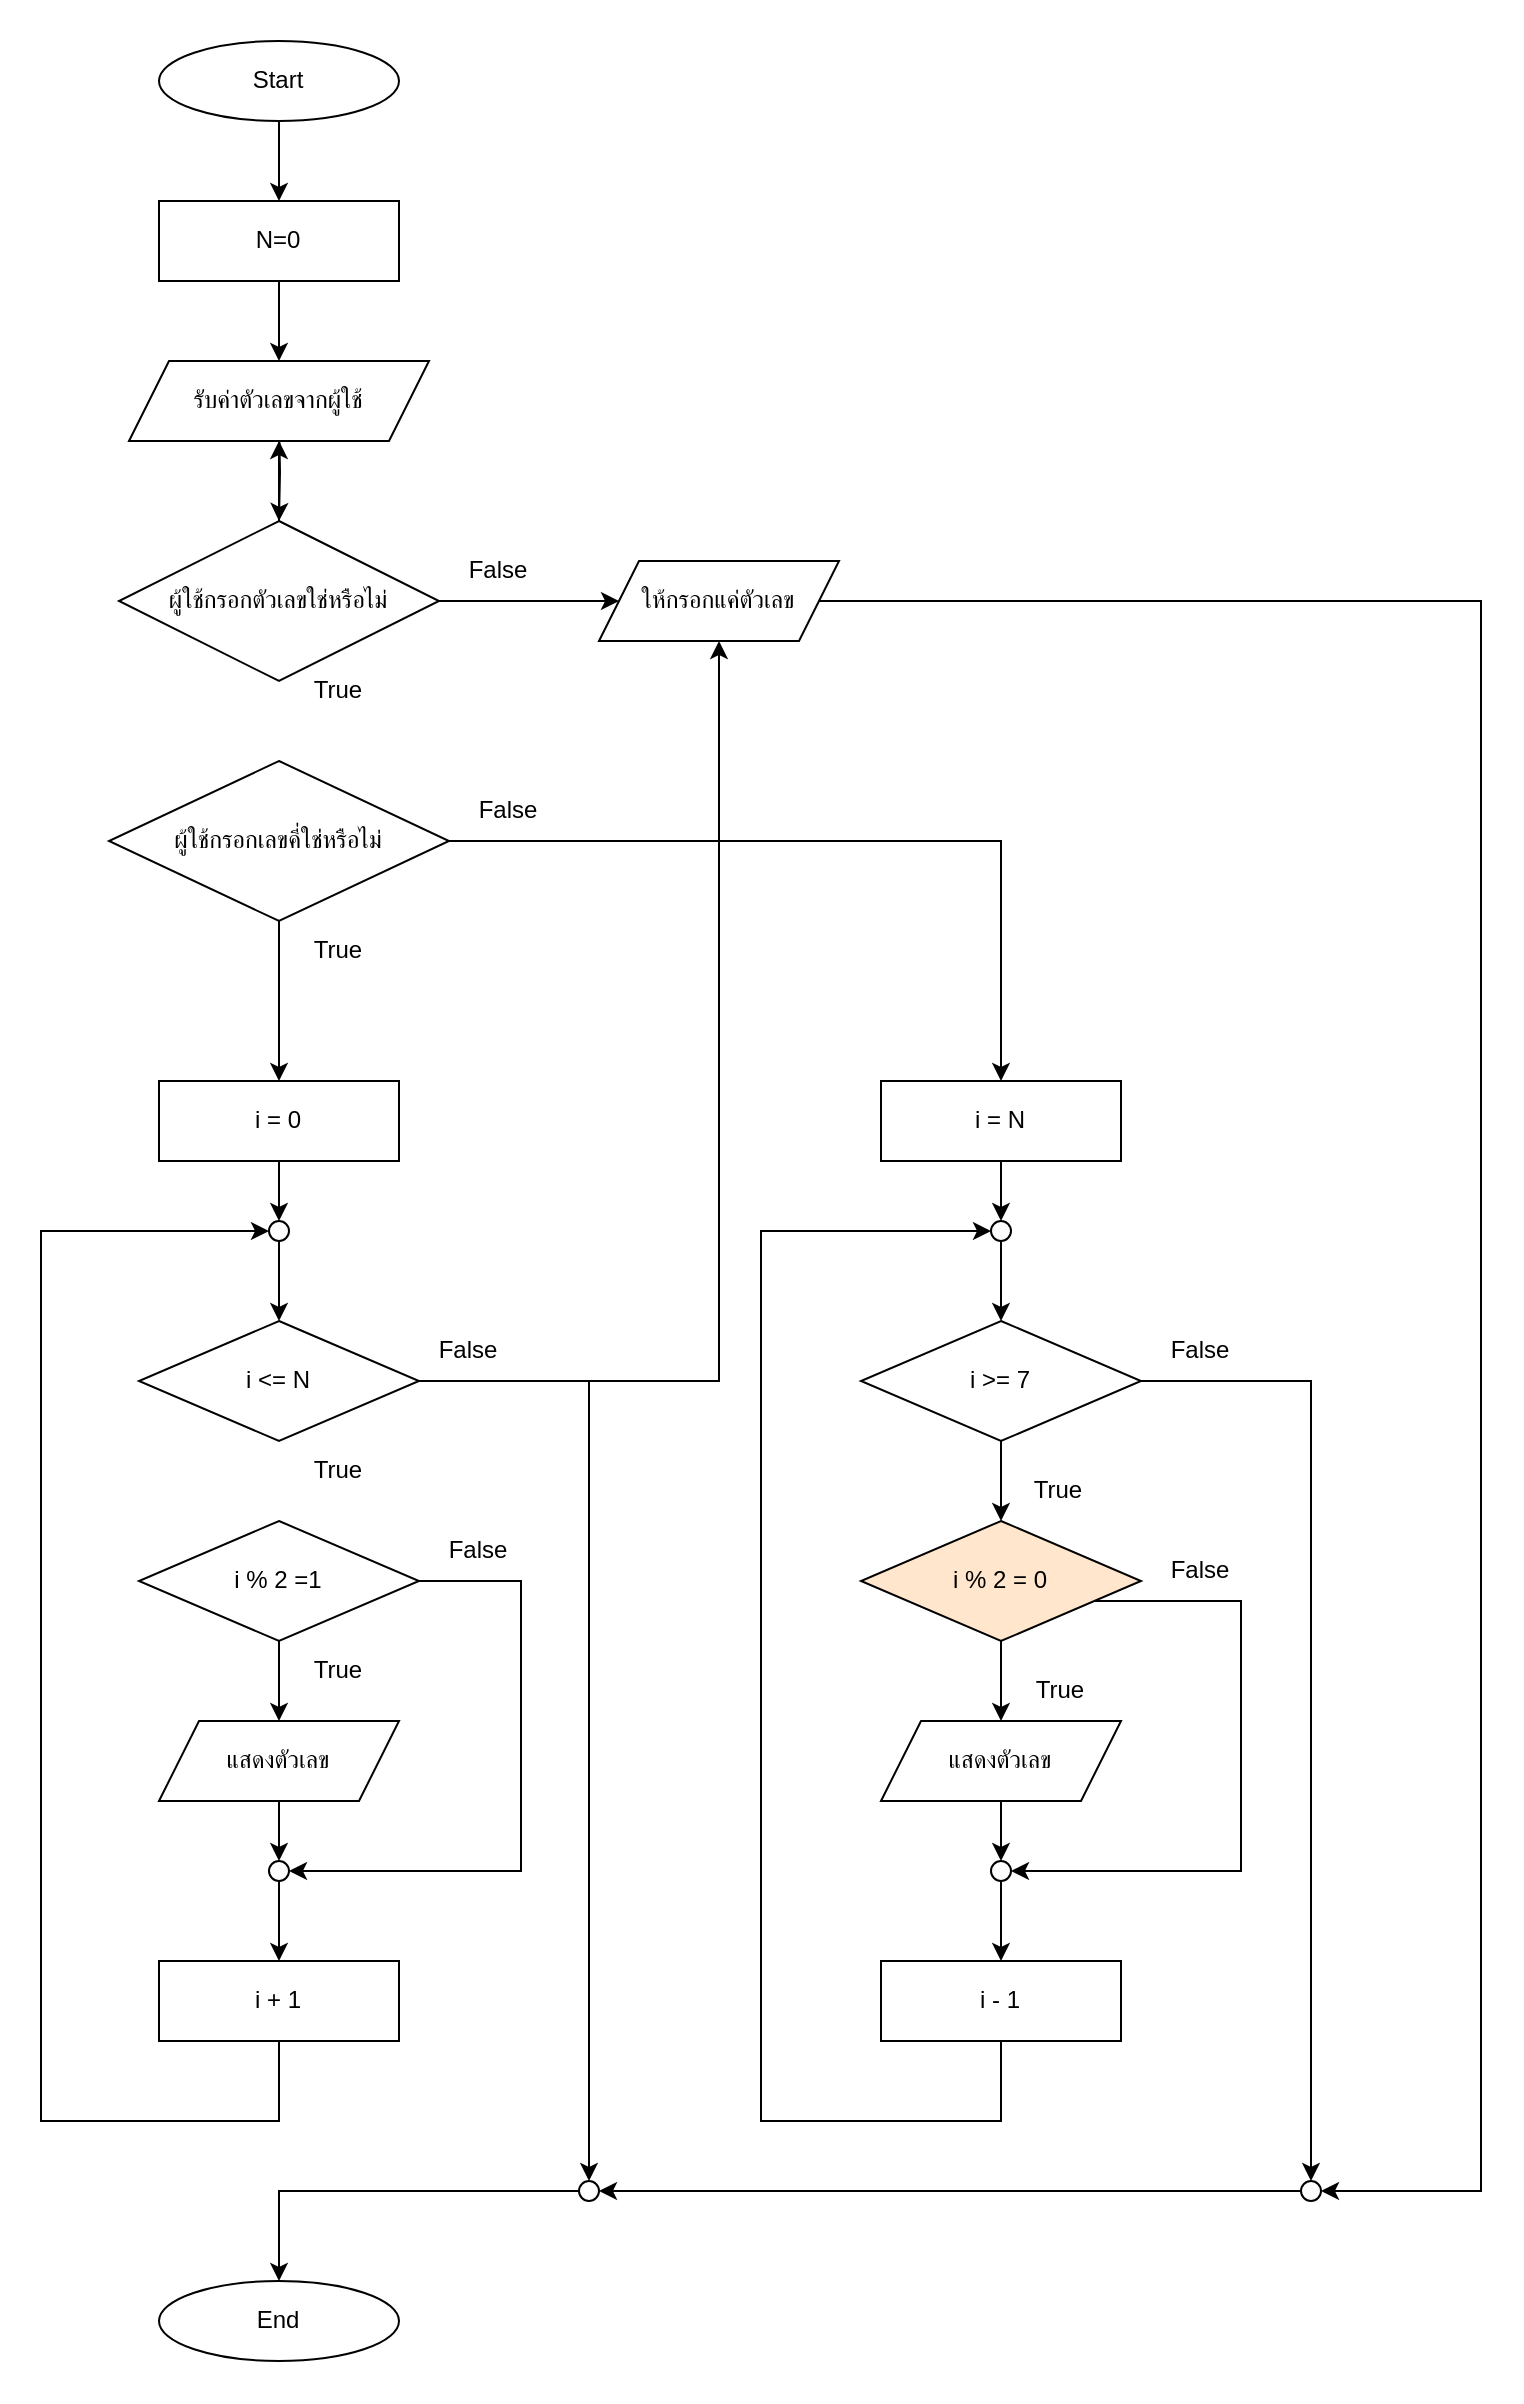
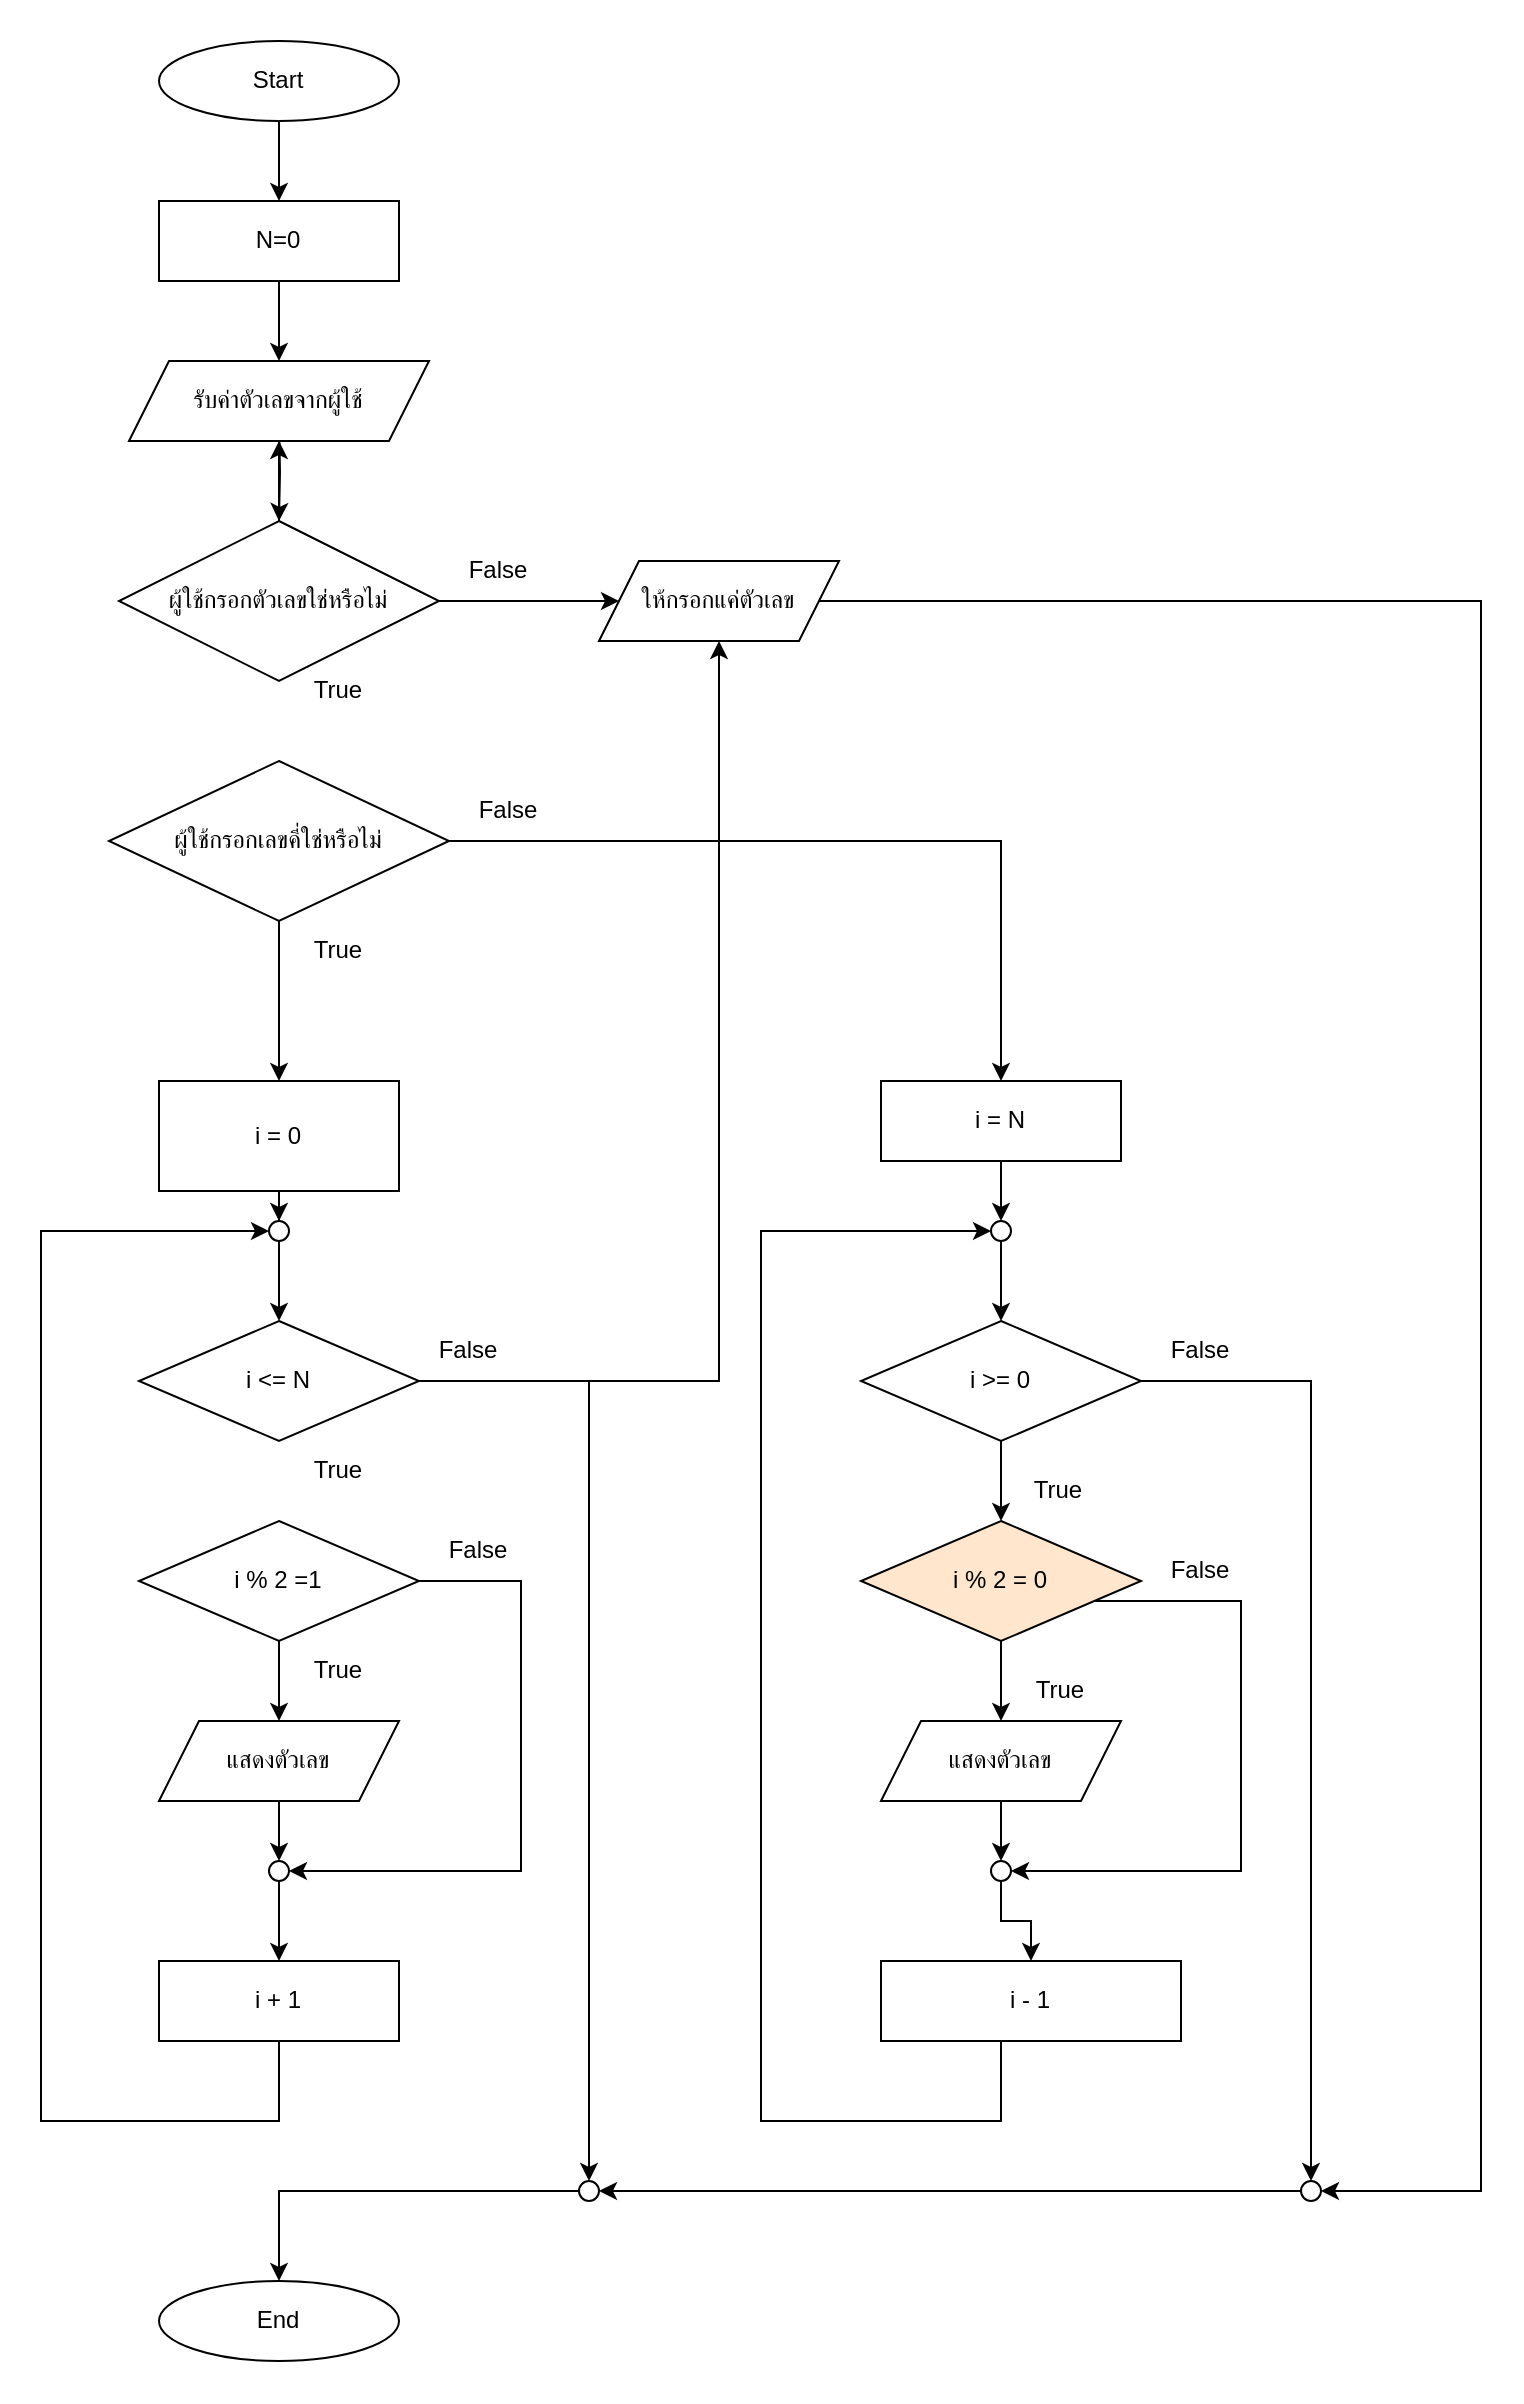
- <mxCell id="8" value="&lt;div style=&quot;text-align: start;&quot;&gt;i = 0&lt;/div&gt;" style="rounded=0;whiteSpace=wrap;html=1;" parent="1" vertex="1"><mxGeometry x="79" y="540" width="120" height="40" as="geometry" /></mxCell>
+ <mxCell id="8" value="&lt;div style=&quot;text-align: start;&quot;&gt;i = 0&lt;/div&gt;" style="rounded=0;whiteSpace=wrap;html=1;" parent="1" vertex="1"><mxGeometry x="79" y="540" width="120" height="55" as="geometry" /></mxCell>
- <mxCell id="52" value="i &amp;gt;= 7" style="rhombus;whiteSpace=wrap;html=1;" vertex="1" parent="1"><mxGeometry x="430" y="660" width="140" height="60" as="geometry" /></mxCell>
+ <mxCell id="52" value="i &amp;gt;= 0" style="rhombus;whiteSpace=wrap;html=1;" vertex="1" parent="1"><mxGeometry x="430" y="660" width="140" height="60" as="geometry" /></mxCell>
- <mxCell id="30" value="&lt;div style=&quot;text-align: start;&quot;&gt;i - 1&lt;/div&gt;" style="rounded=0;whiteSpace=wrap;html=1;" parent="1" vertex="1"><mxGeometry x="440" y="980" width="120" height="40" as="geometry" /></mxCell>
+ <mxCell id="30" value="&lt;div style=&quot;text-align: start;&quot;&gt;i - 1&lt;/div&gt;" style="rounded=0;whiteSpace=wrap;html=1;" parent="1" vertex="1"><mxGeometry x="440" y="980" width="150" height="40" as="geometry" /></mxCell>
